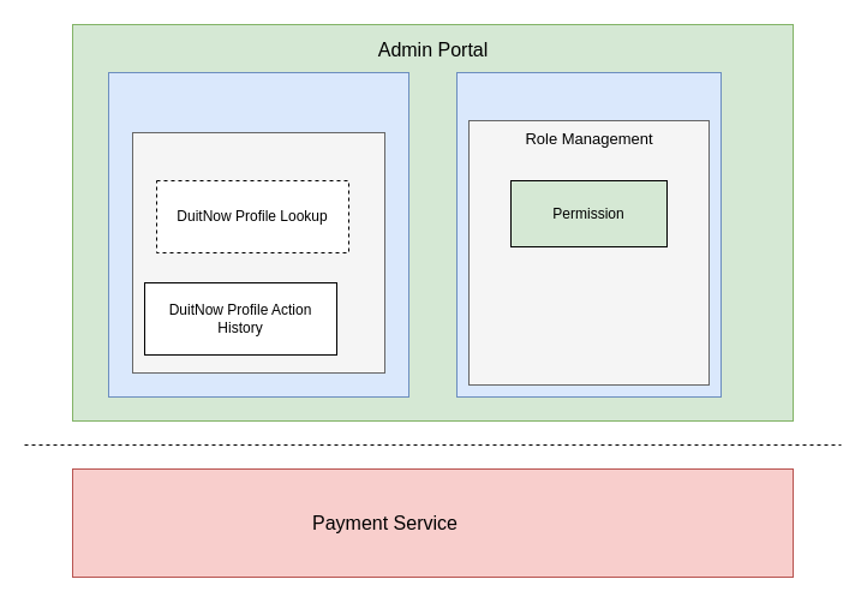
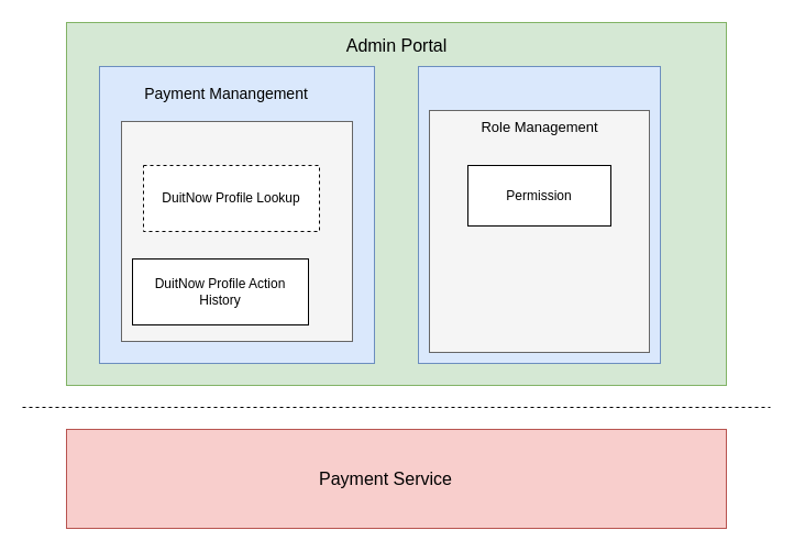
+ <mxCell id="5" value="Payment Manangement" style="text;html=1;align=center;verticalAlign=middle;resizable=0;points=[];autosize=1;strokeColor=none;fillColor=none;fontSize=14;" parent="1" vertex="1"><mxGeometry x="120" y="70" width="170" height="30" as="geometry" /></mxCell>
- <mxCell id="12" value="Permission" style="whiteSpace=wrap;html=1;fillColor=#d5e8d4;" parent="1" vertex="1"><mxGeometry x="425" y="150" width="130" height="55" as="geometry" /></mxCell>
+ <mxCell id="12" value="Permission" style="whiteSpace=wrap;html=1;" parent="1" vertex="1"><mxGeometry x="425" y="150" width="130" height="55" as="geometry" /></mxCell>
- <mxCell id="15" value="Payment Service" style="text;html=1;align=center;verticalAlign=middle;resizable=0;points=[];autosize=1;strokeColor=none;fillColor=none;fontSize=16;" parent="1" vertex="1"><mxGeometry x="250" y="420" width="140" height="30" as="geometry" /></mxCell>
+ <mxCell id="15" value="Payment Service" style="text;html=1;align=center;verticalAlign=middle;resizable=0;points=[];autosize=1;strokeColor=none;fillColor=none;fontSize=16;" parent="1" vertex="1"><mxGeometry x="280" y="420" width="140" height="30" as="geometry" /></mxCell>
